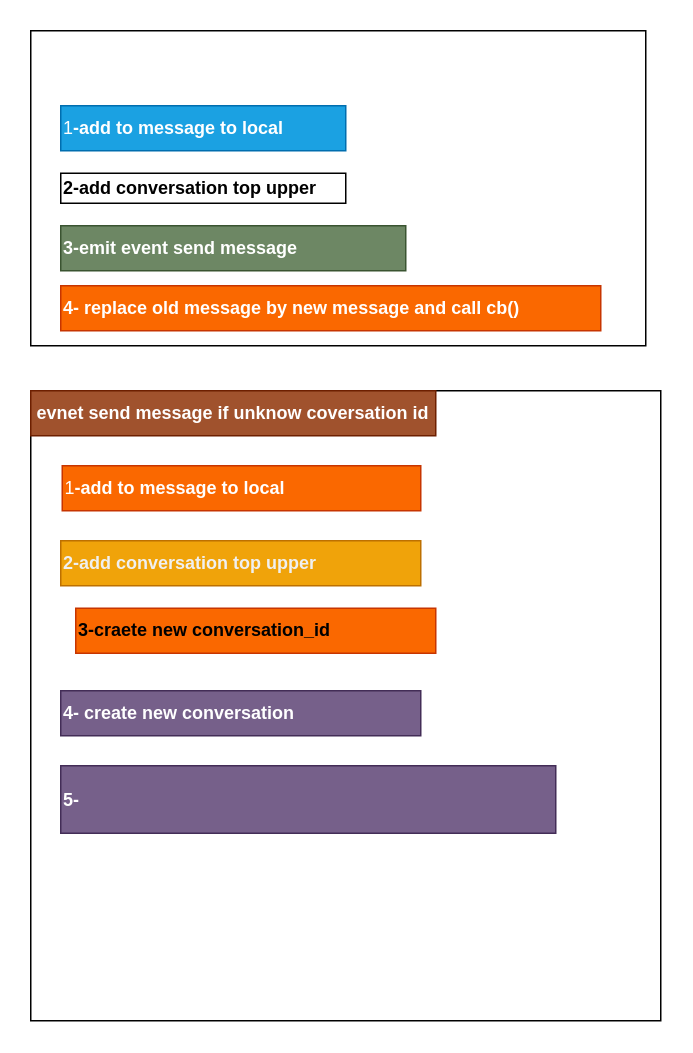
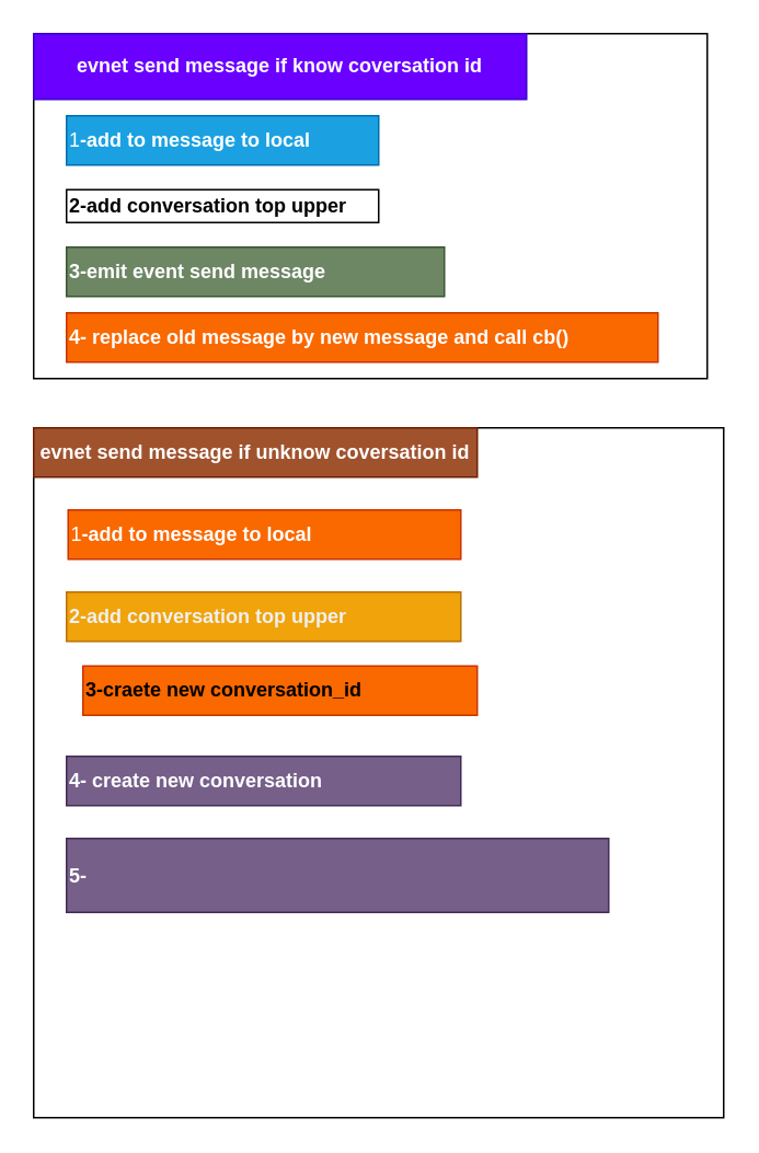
+ <mxCell id="3" value="evnet send message if know coversation id" style="whiteSpace=wrap;html=1;fillColor=#6a00ff;fontColor=#ffffff;strokeColor=#3700CC;fontStyle=1" vertex="1" parent="1"><mxGeometry x="20" y="20" width="300" height="40" as="geometry" /></mxCell>
